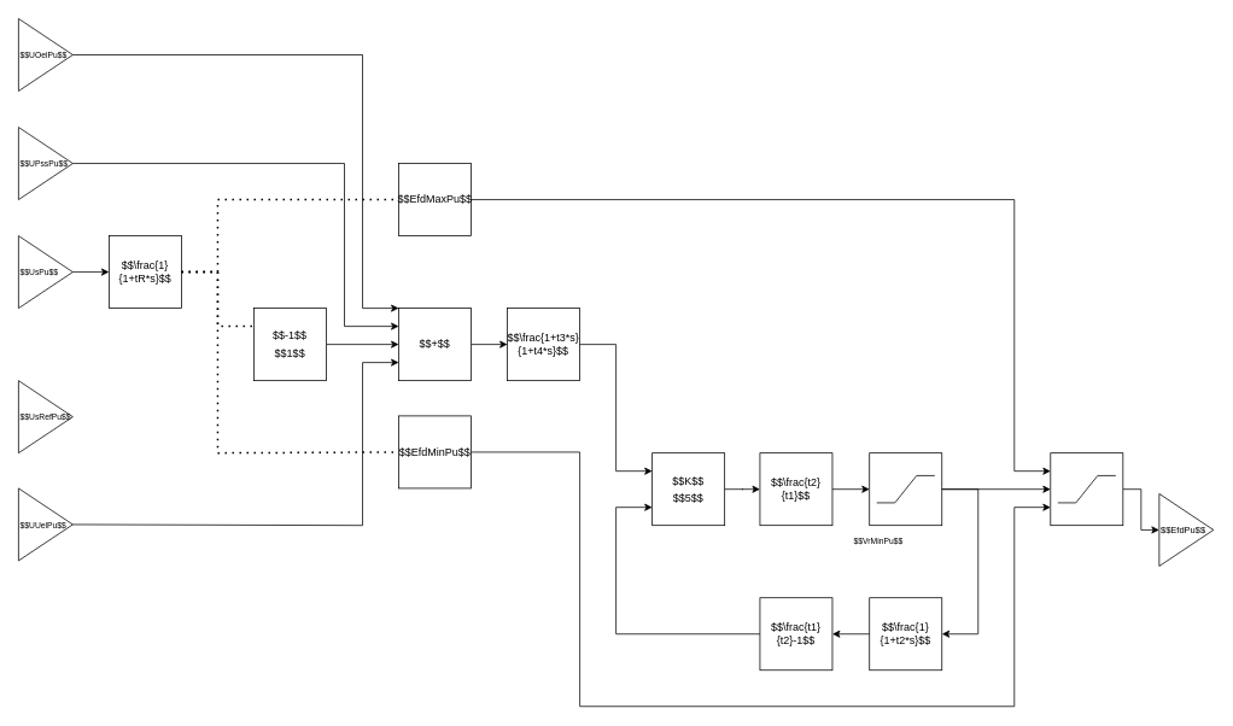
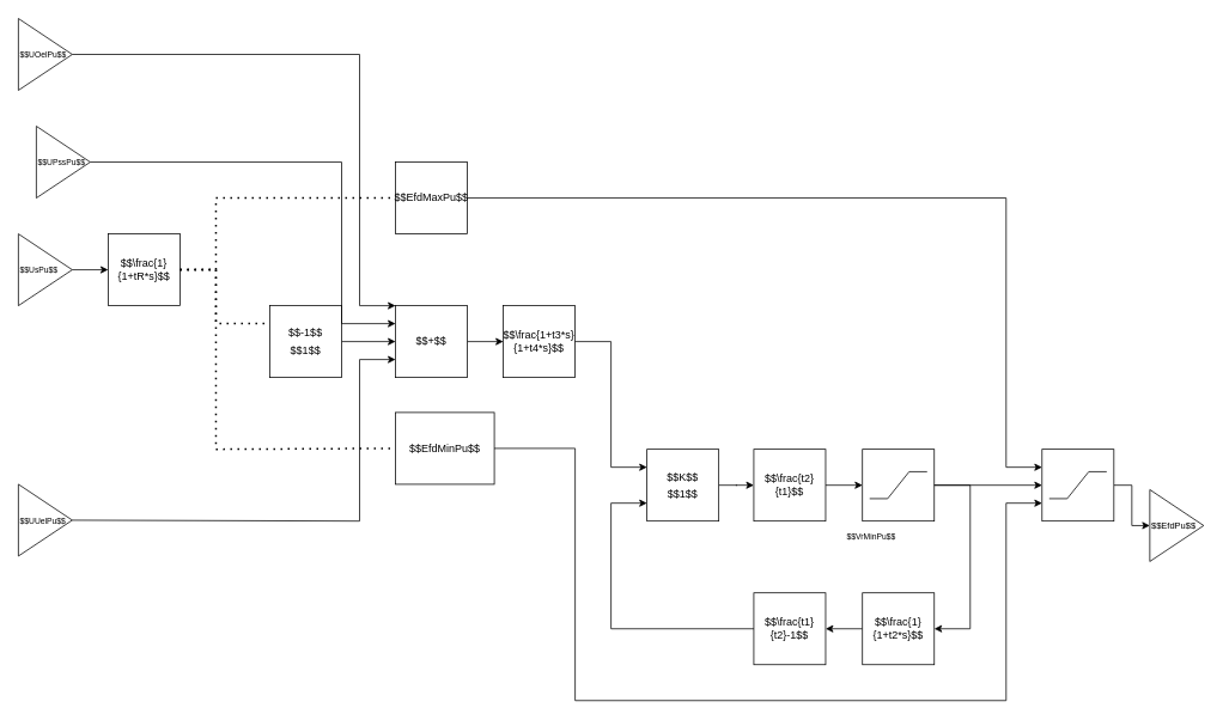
- <mxCell id="16" value="&lt;font style=&quot;font-size: 9px;&quot;&gt;$$UPssPu$$&lt;/font&gt;" style="triangle;whiteSpace=wrap;html=1;align=left;" parent="1" vertex="1"><mxGeometry x="20" y="140" width="60" height="80" as="geometry" /></mxCell>
+ <mxCell id="16" value="&lt;font style=&quot;font-size: 9px;&quot;&gt;$$UPssPu$$&lt;/font&gt;" style="triangle;whiteSpace=wrap;html=1;align=left;" parent="1" vertex="1"><mxGeometry x="40" y="140" width="60" height="80" as="geometry" /></mxCell>
- <mxCell id="7" value="&lt;table&gt;&lt;tbody&gt;&lt;tr&gt;&lt;td&gt;$$-1$$&lt;/td&gt;&lt;/tr&gt;&lt;tr&gt;&lt;td&gt;$$1$$&lt;/td&gt;&lt;/tr&gt;&lt;/tbody&gt;&lt;/table&gt;" style="whiteSpace=wrap;html=1;aspect=fixed;" parent="1" vertex="1"><mxGeometry x="280" y="340" width="80" height="80" as="geometry" /></mxCell>
+ <mxCell id="7" value="&lt;table&gt;&lt;tbody&gt;&lt;tr&gt;&lt;td&gt;$$-1$$&lt;/td&gt;&lt;/tr&gt;&lt;tr&gt;&lt;td&gt;$$1$$&lt;/td&gt;&lt;/tr&gt;&lt;/tbody&gt;&lt;/table&gt;" style="whiteSpace=wrap;html=1;aspect=fixed;" parent="1" vertex="1"><mxGeometry x="300" y="340" width="80" height="80" as="geometry" /></mxCell>
- <mxCell id="5" value="&lt;font style=&quot;font-size: 9px;&quot;&gt;$$UsRefPu$$&lt;/font&gt;" style="triangle;whiteSpace=wrap;html=1;align=left;" parent="1" vertex="1"><mxGeometry x="20" y="420" width="60" height="80" as="geometry" /></mxCell>
- <mxCell id="40" value="$$EfdMinPu$$" style="rounded=0;whiteSpace=wrap;html=1;" vertex="1" parent="1"><mxGeometry x="440" y="459" width="80" height="80" as="geometry" /></mxCell>
+ <mxCell id="40" value="$$EfdMinPu$$" style="rounded=0;whiteSpace=wrap;html=1;" vertex="1" parent="1"><mxGeometry x="440" y="459" width="110" height="80" as="geometry" /></mxCell>
- <mxCell id="36" value="&lt;table&gt;&lt;tbody&gt;&lt;tr&gt;&lt;td&gt;$$K$$&lt;/td&gt;&lt;/tr&gt;&lt;tr&gt;&lt;td&gt;$$5$$&lt;/td&gt;&lt;/tr&gt;&lt;/tbody&gt;&lt;/table&gt;" style="whiteSpace=wrap;html=1;aspect=fixed;" vertex="1" parent="1"><mxGeometry x="720" y="500" width="80" height="80" as="geometry" /></mxCell>
+ <mxCell id="36" value="&lt;table&gt;&lt;tbody&gt;&lt;tr&gt;&lt;td&gt;$$K$$&lt;/td&gt;&lt;/tr&gt;&lt;tr&gt;&lt;td&gt;$$1$$&lt;/td&gt;&lt;/tr&gt;&lt;/tbody&gt;&lt;/table&gt;" style="whiteSpace=wrap;html=1;aspect=fixed;" vertex="1" parent="1"><mxGeometry x="720" y="500" width="80" height="80" as="geometry" /></mxCell>
